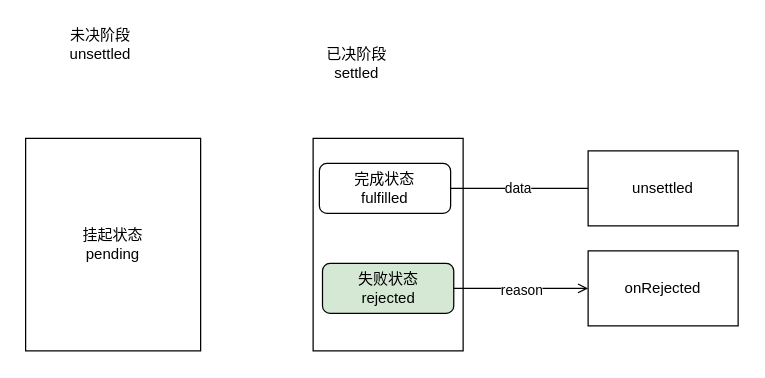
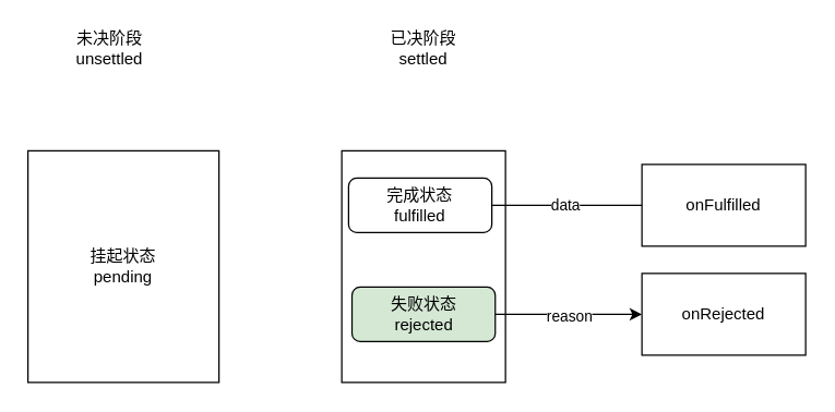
- <mxCell id="3" value="已决阶段&lt;br&gt;settled" style="text;html=1;strokeColor=none;fillColor=none;align=center;verticalAlign=middle;whiteSpace=wrap;rounded=0;" vertex="1" parent="1"><mxGeometry x="255" y="35" width="60" height="30" as="geometry" /></mxCell>
+ <mxCell id="3" value="已决阶段&lt;br&gt;settled" style="text;html=1;strokeColor=none;fillColor=none;align=center;verticalAlign=middle;whiteSpace=wrap;rounded=0;" vertex="1" parent="1"><mxGeometry x="280" y="20" width="60" height="30" as="geometry" /></mxCell>
- <mxCell id="12" value="unsettled" style="rounded=0;whiteSpace=wrap;html=1;" vertex="1" parent="1"><mxGeometry x="470" y="120" width="120" height="60" as="geometry" /></mxCell>
+ <mxCell id="12" value="onFulfilled" style="rounded=0;whiteSpace=wrap;html=1;" vertex="1" parent="1"><mxGeometry x="470" y="120" width="120" height="60" as="geometry" /></mxCell>
- <mxCell id="9" style="edgeStyle=none;html=1;exitX=1;exitY=0.5;exitDx=0;exitDy=0;entryX=0;entryY=0.5;entryDx=0;entryDy=0;endArrow=open;" edge="1" parent="1" source="11" target="13"><mxGeometry relative="1" as="geometry" /></mxCell>
+ <mxCell id="9" style="edgeStyle=none;html=1;exitX=1;exitY=0.5;exitDx=0;exitDy=0;entryX=0;entryY=0.5;entryDx=0;entryDy=0;" edge="1" parent="1" source="11" target="13"><mxGeometry relative="1" as="geometry" /></mxCell>
